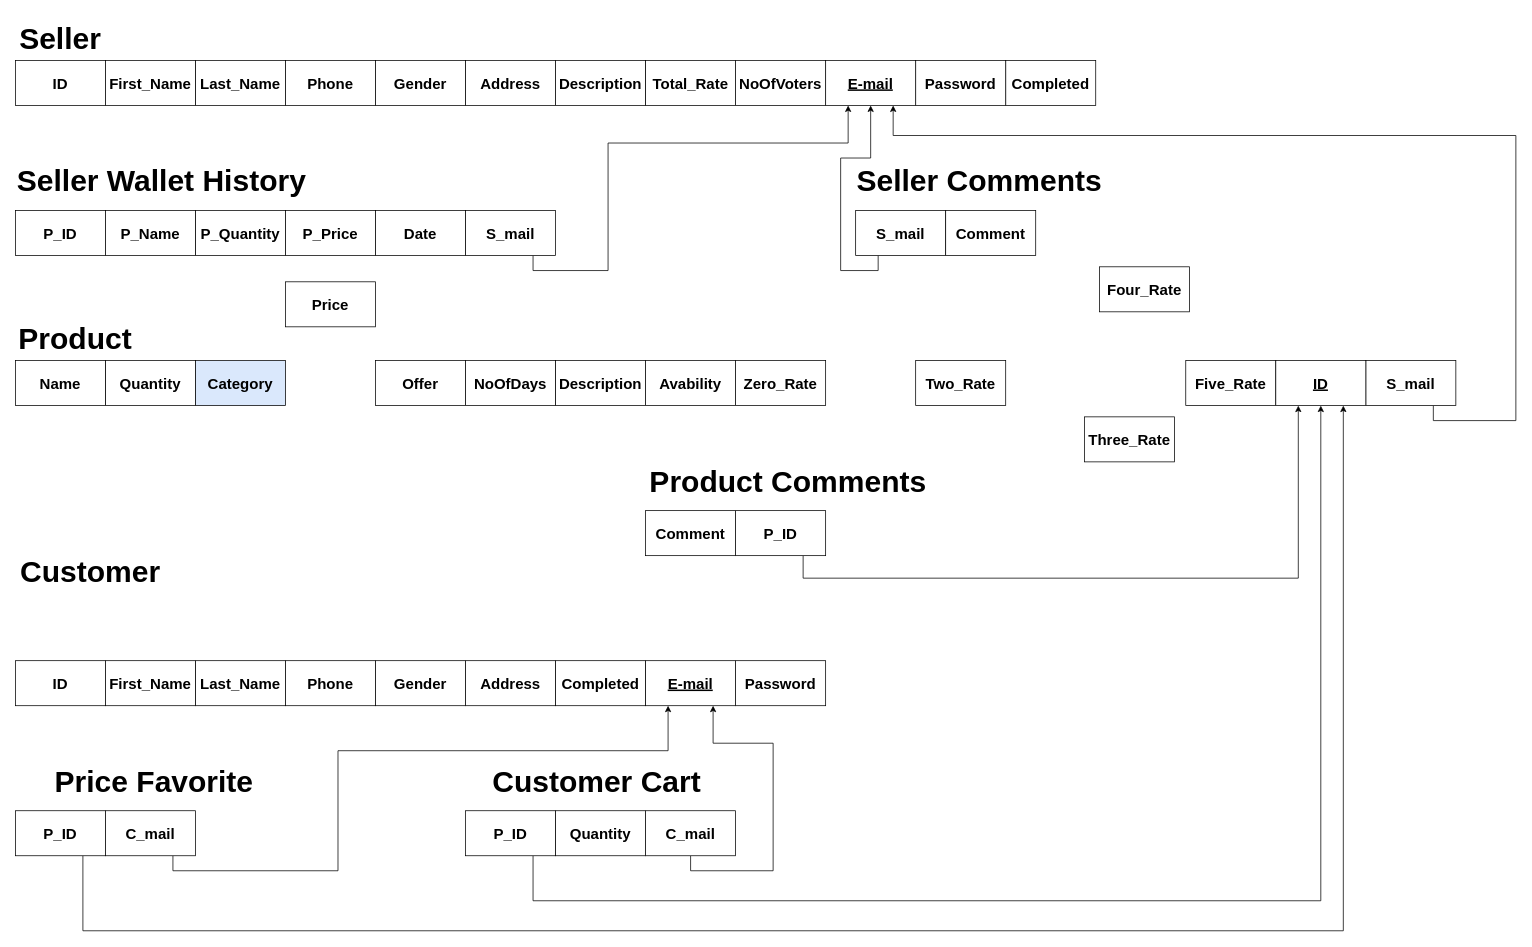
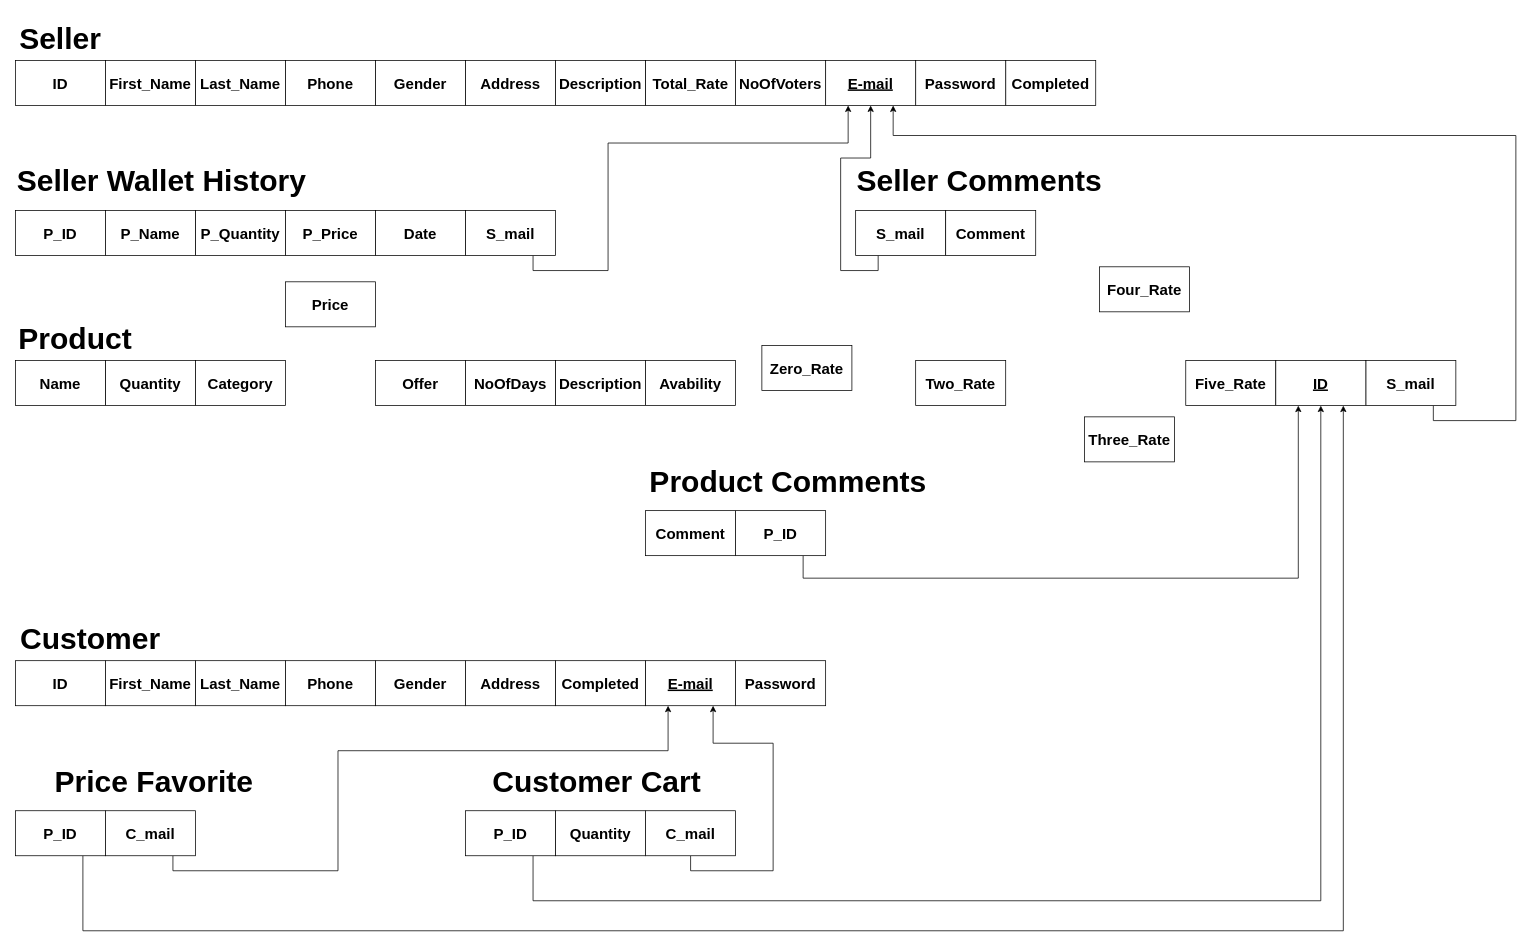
- <mxCell id="46" value="&lt;span style=&quot;font-size: 20px&quot;&gt;&lt;b&gt;Category&lt;/b&gt;&lt;/span&gt;" style="rounded=0;whiteSpace=wrap;html=1;fillColor=#dae8fc;" parent="1" vertex="1"><mxGeometry x="260" y="480" width="120" height="60" as="geometry" /></mxCell>
+ <mxCell id="46" value="&lt;span style=&quot;font-size: 20px&quot;&gt;&lt;b&gt;Category&lt;/b&gt;&lt;/span&gt;" style="rounded=0;whiteSpace=wrap;html=1;" parent="1" vertex="1"><mxGeometry x="260" y="480" width="120" height="60" as="geometry" /></mxCell>
- <mxCell id="42" value="&lt;span style=&quot;font-size: 20px&quot;&gt;&lt;b&gt;Zero_Rate&lt;/b&gt;&lt;/span&gt;" style="rounded=0;whiteSpace=wrap;html=1;" parent="1" vertex="1"><mxGeometry x="980" y="480" width="120" height="60" as="geometry" /></mxCell>
+ <mxCell id="42" value="&lt;span style=&quot;font-size: 20px&quot;&gt;&lt;b&gt;Zero_Rate&lt;/b&gt;&lt;/span&gt;" style="rounded=0;whiteSpace=wrap;html=1;" parent="1" vertex="1"><mxGeometry x="1015" y="460" width="120" height="60" as="geometry" /></mxCell>
- <mxCell id="35" value="&lt;b&gt;&lt;font style=&quot;font-size: 40px&quot;&gt;Customer&lt;/font&gt;&lt;/b&gt;" style="text;html=1;strokeColor=none;fillColor=none;align=center;verticalAlign=middle;whiteSpace=wrap;rounded=0;" parent="1" vertex="1"><mxGeometry x="20" y="730" width="200" height="60" as="geometry" /></mxCell>
+ <mxCell id="35" value="&lt;b&gt;&lt;font style=&quot;font-size: 40px&quot;&gt;Customer&lt;/font&gt;&lt;/b&gt;" style="text;html=1;strokeColor=none;fillColor=none;align=center;verticalAlign=middle;whiteSpace=wrap;rounded=0;" parent="1" vertex="1"><mxGeometry x="20" y="820" width="200" height="60" as="geometry" /></mxCell>
